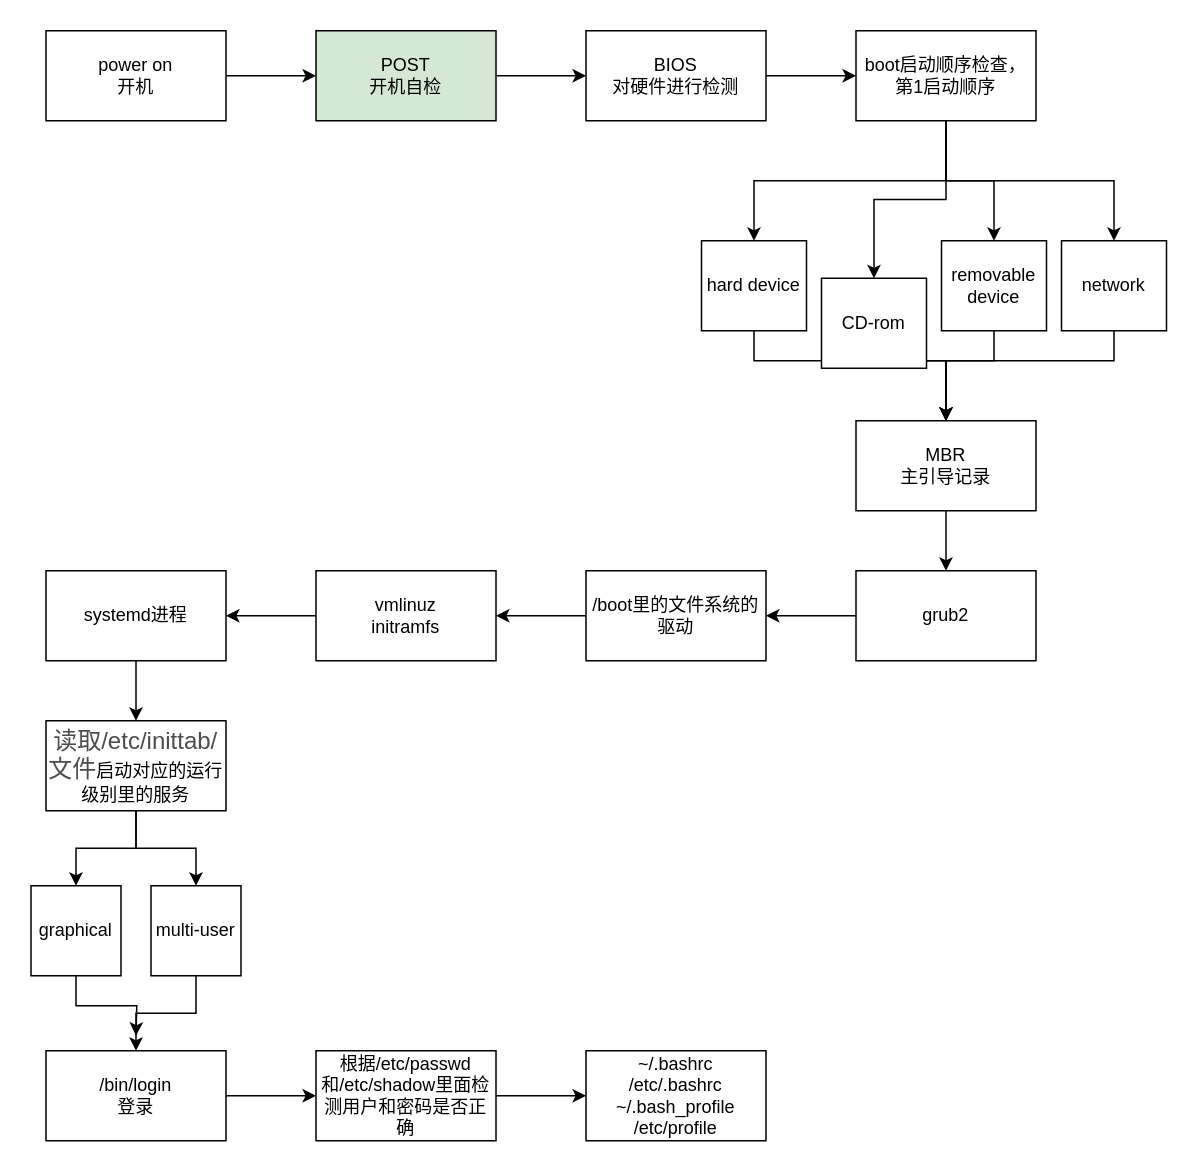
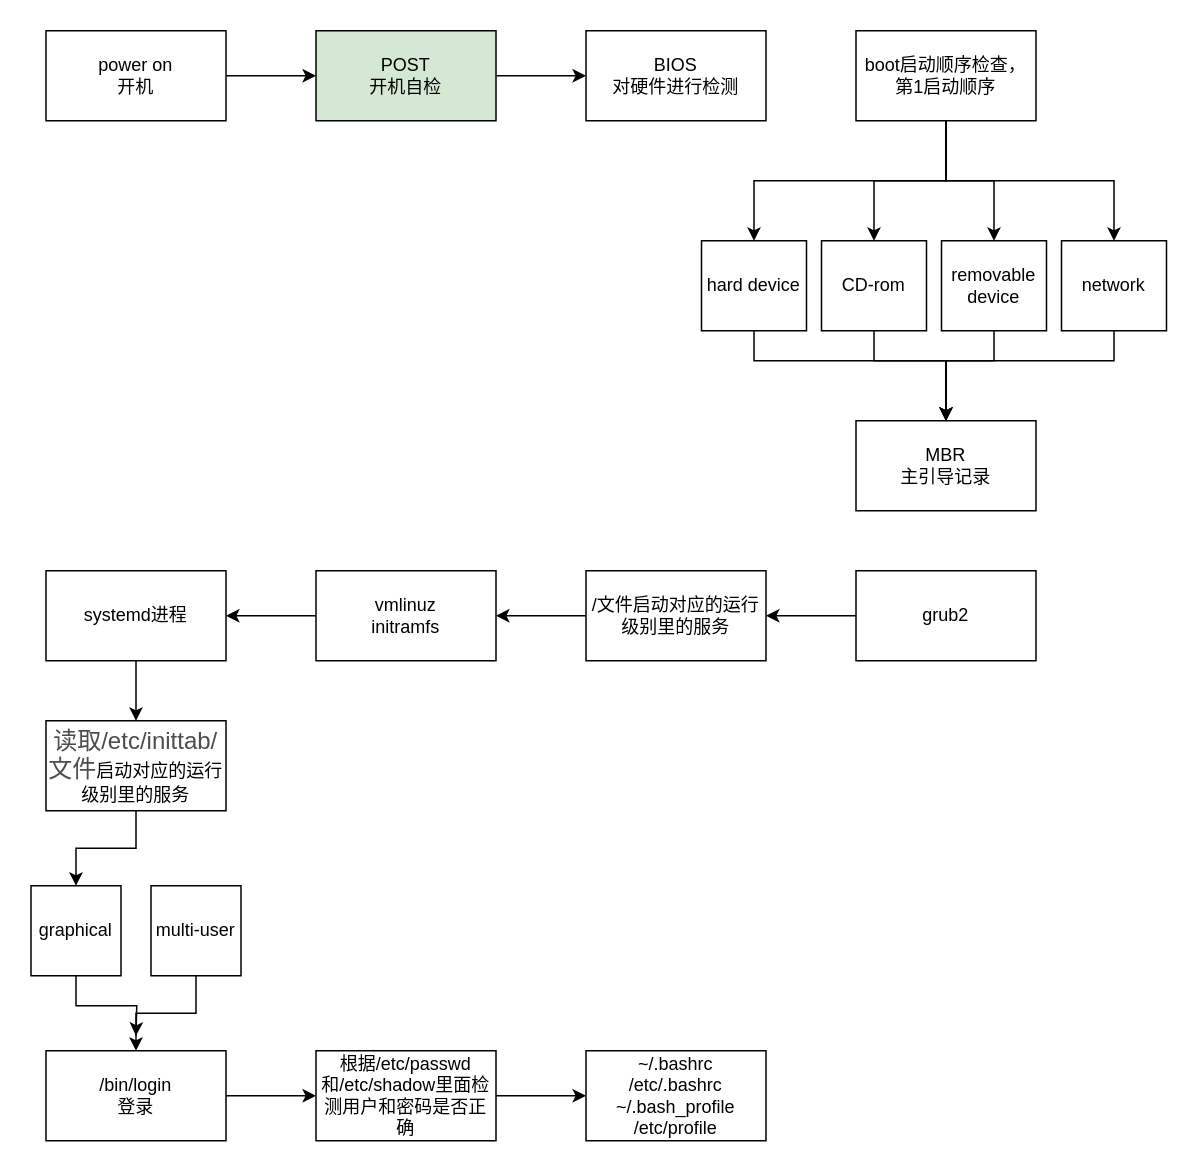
- <mxCell id="6" style="edgeStyle=orthogonalEdgeStyle;rounded=0;orthogonalLoop=1;jettySize=auto;html=1;exitX=1;exitY=0.5;exitDx=0;exitDy=0;entryX=0;entryY=0.5;entryDx=0;entryDy=0;" edge="1" parent="1" source="7" target="12"><mxGeometry relative="1" as="geometry" /></mxCell>
- <mxCell id="16" value="CD-rom" style="rounded=0;whiteSpace=wrap;html=1;" vertex="1" parent="1"><mxGeometry x="547" y="185" width="70" height="60" as="geometry" /></mxCell>
+ <mxCell id="16" value="CD-rom" style="rounded=0;whiteSpace=wrap;html=1;" vertex="1" parent="1"><mxGeometry x="547" y="160" width="70" height="60" as="geometry" /></mxCell>
- <mxCell id="21" style="edgeStyle=orthogonalEdgeStyle;rounded=0;orthogonalLoop=1;jettySize=auto;html=1;exitX=0.5;exitY=1;exitDx=0;exitDy=0;entryX=0.5;entryY=0;entryDx=0;entryDy=0;" edge="1" parent="1" source="22" target="24"><mxGeometry relative="1" as="geometry" /></mxCell>
- <mxCell id="39" value="/boot里的文件系统的驱动" style="rounded=0;whiteSpace=wrap;html=1;" vertex="1" parent="1"><mxGeometry x="390" y="380" width="120" height="60" as="geometry" /></mxCell>
+ <mxCell id="39" value="/文件启动对应的运行级别里的服务" style="rounded=0;whiteSpace=wrap;html=1;" vertex="1" parent="1"><mxGeometry x="390" y="380" width="120" height="60" as="geometry" /></mxCell>
- <mxCell id="30" value="" style="edgeStyle=orthogonalEdgeStyle;rounded=0;orthogonalLoop=1;jettySize=auto;html=1;" edge="1" parent="1" source="31" target="33"><mxGeometry relative="1" as="geometry" /></mxCell>
